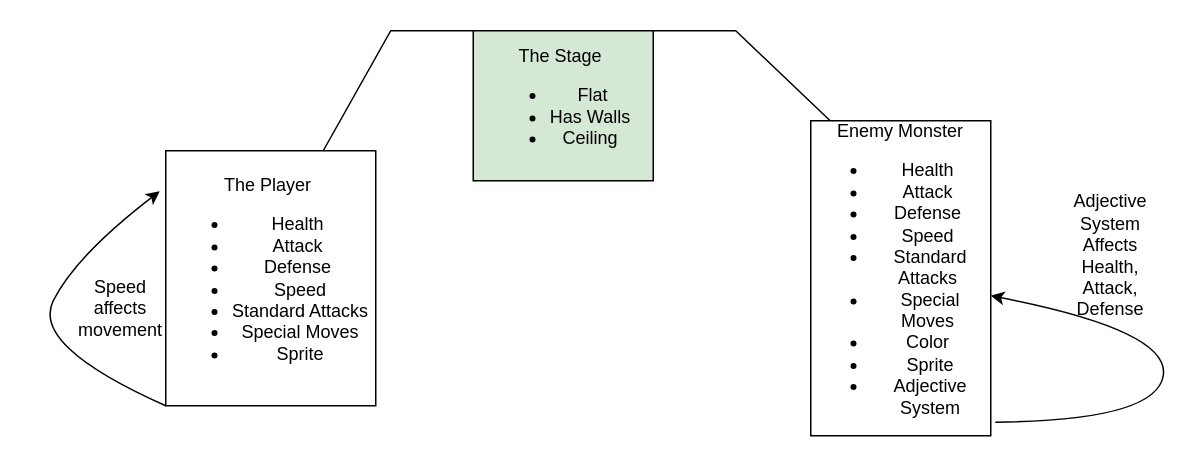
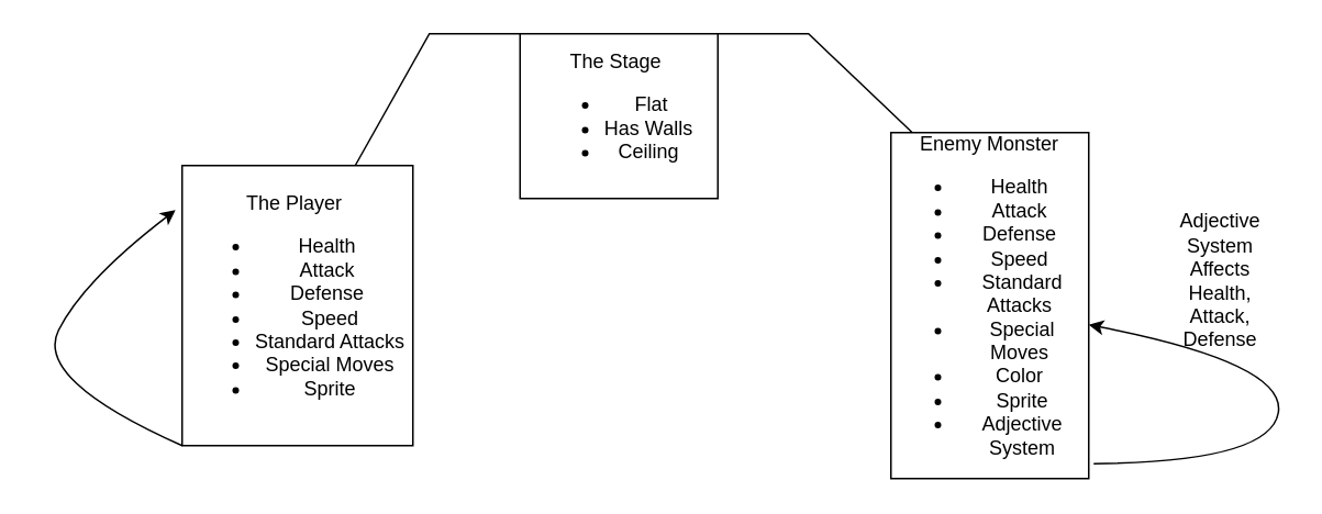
- <mxCell id="9" value="The Stage&amp;nbsp;&lt;br&gt;&lt;ul&gt;&lt;li&gt;Flat&lt;/li&gt;&lt;li&gt;Has Walls&amp;nbsp;&lt;/li&gt;&lt;li&gt;Ceiling&amp;nbsp;&lt;/li&gt;&lt;/ul&gt;" style="rounded=0;whiteSpace=wrap;html=1;fillColor=#d5e8d4;" vertex="1" parent="1"><mxGeometry x="315" y="20" width="120" height="100" as="geometry" /></mxCell>
+ <mxCell id="9" value="The Stage&amp;nbsp;&lt;br&gt;&lt;ul&gt;&lt;li&gt;Flat&lt;/li&gt;&lt;li&gt;Has Walls&amp;nbsp;&lt;/li&gt;&lt;li&gt;Ceiling&amp;nbsp;&lt;/li&gt;&lt;/ul&gt;" style="rounded=0;whiteSpace=wrap;html=1;" vertex="1" parent="1"><mxGeometry x="315" y="20" width="120" height="100" as="geometry" /></mxCell>
- <mxCell id="8" value="Speed affects movement" style="text;html=1;strokeColor=none;fillColor=none;align=center;verticalAlign=middle;whiteSpace=wrap;rounded=0;" vertex="1" parent="1"><mxGeometry x="50" y="190" width="60" height="30" as="geometry" /></mxCell>
